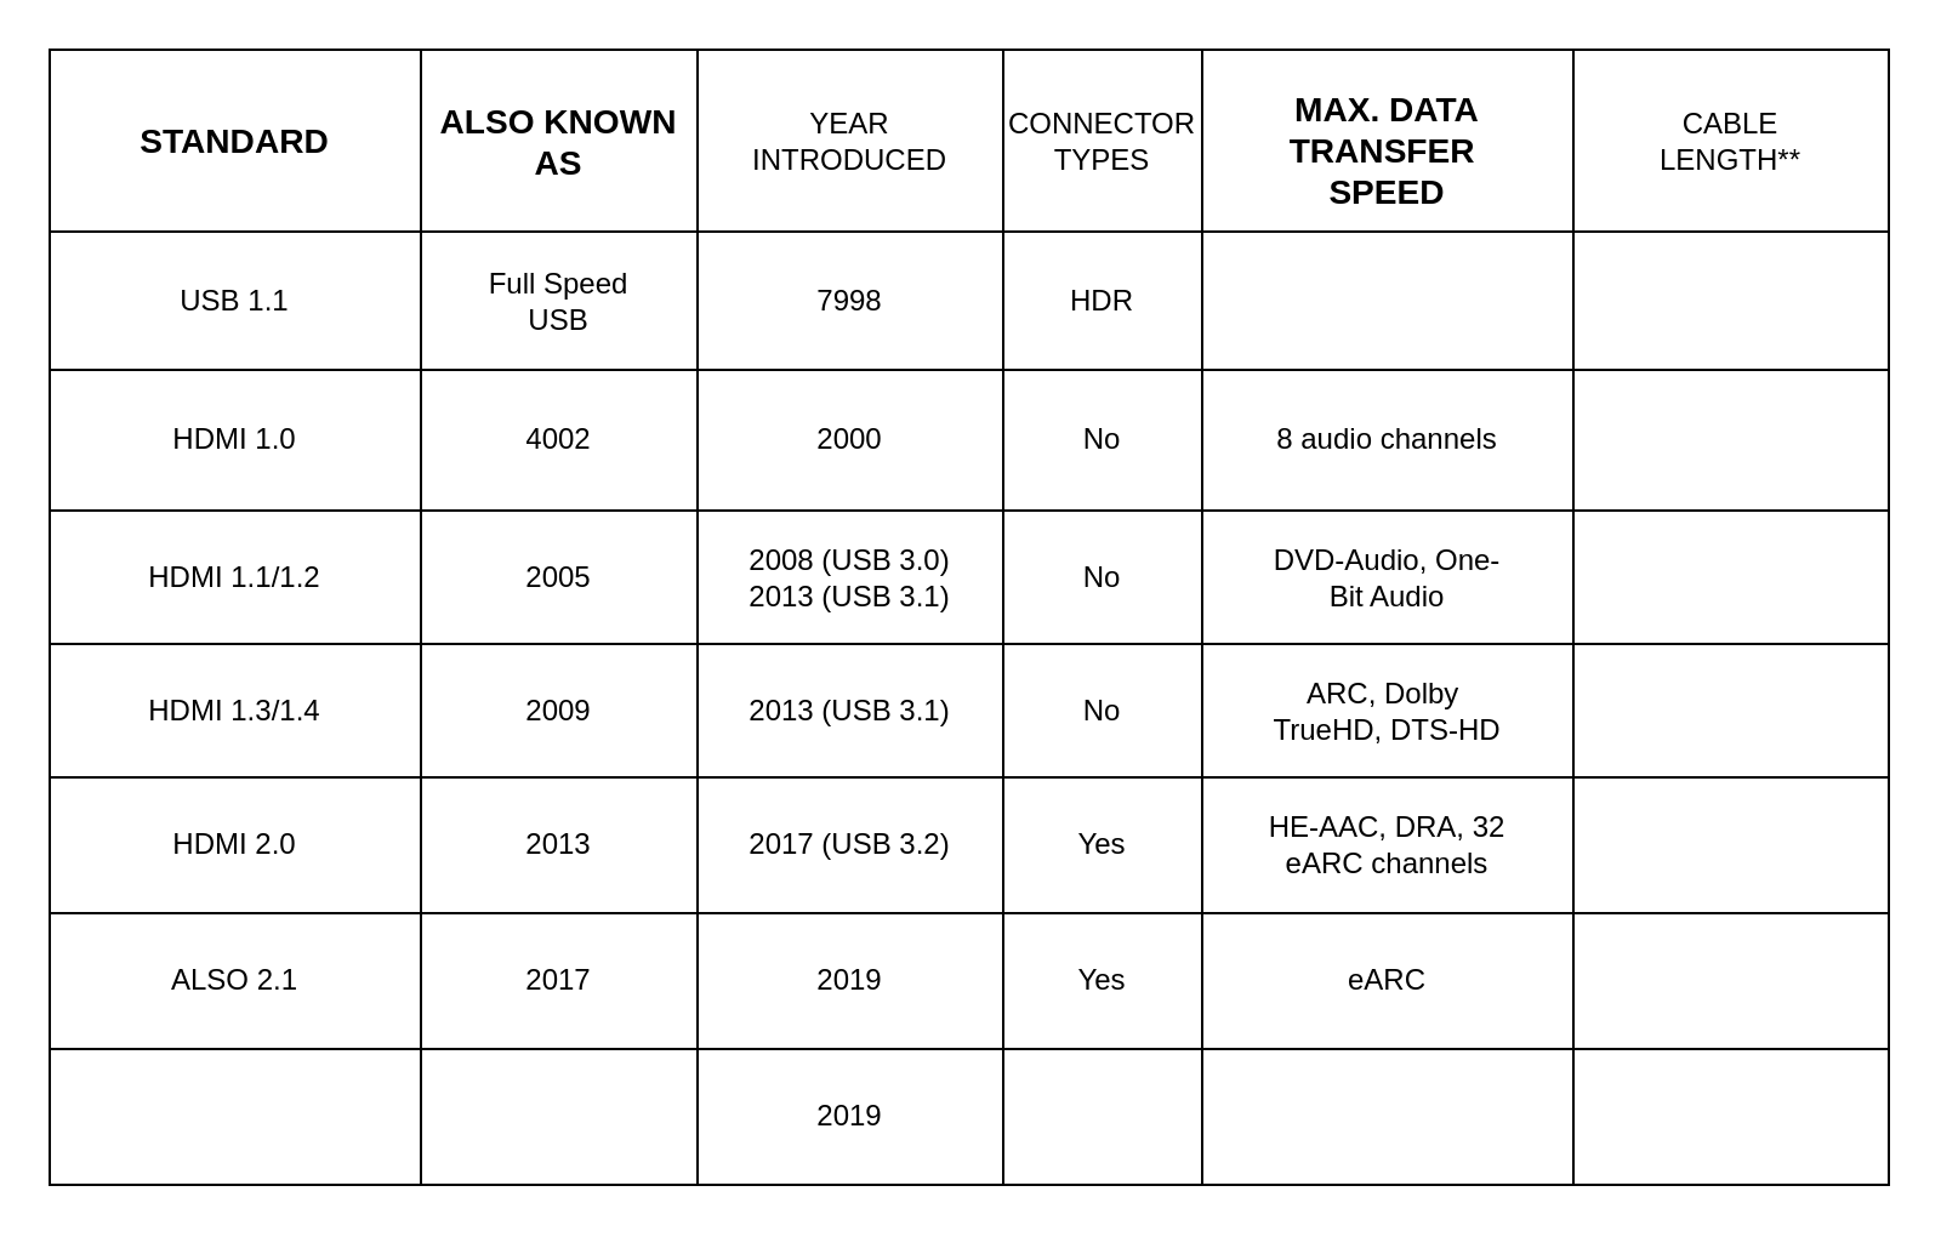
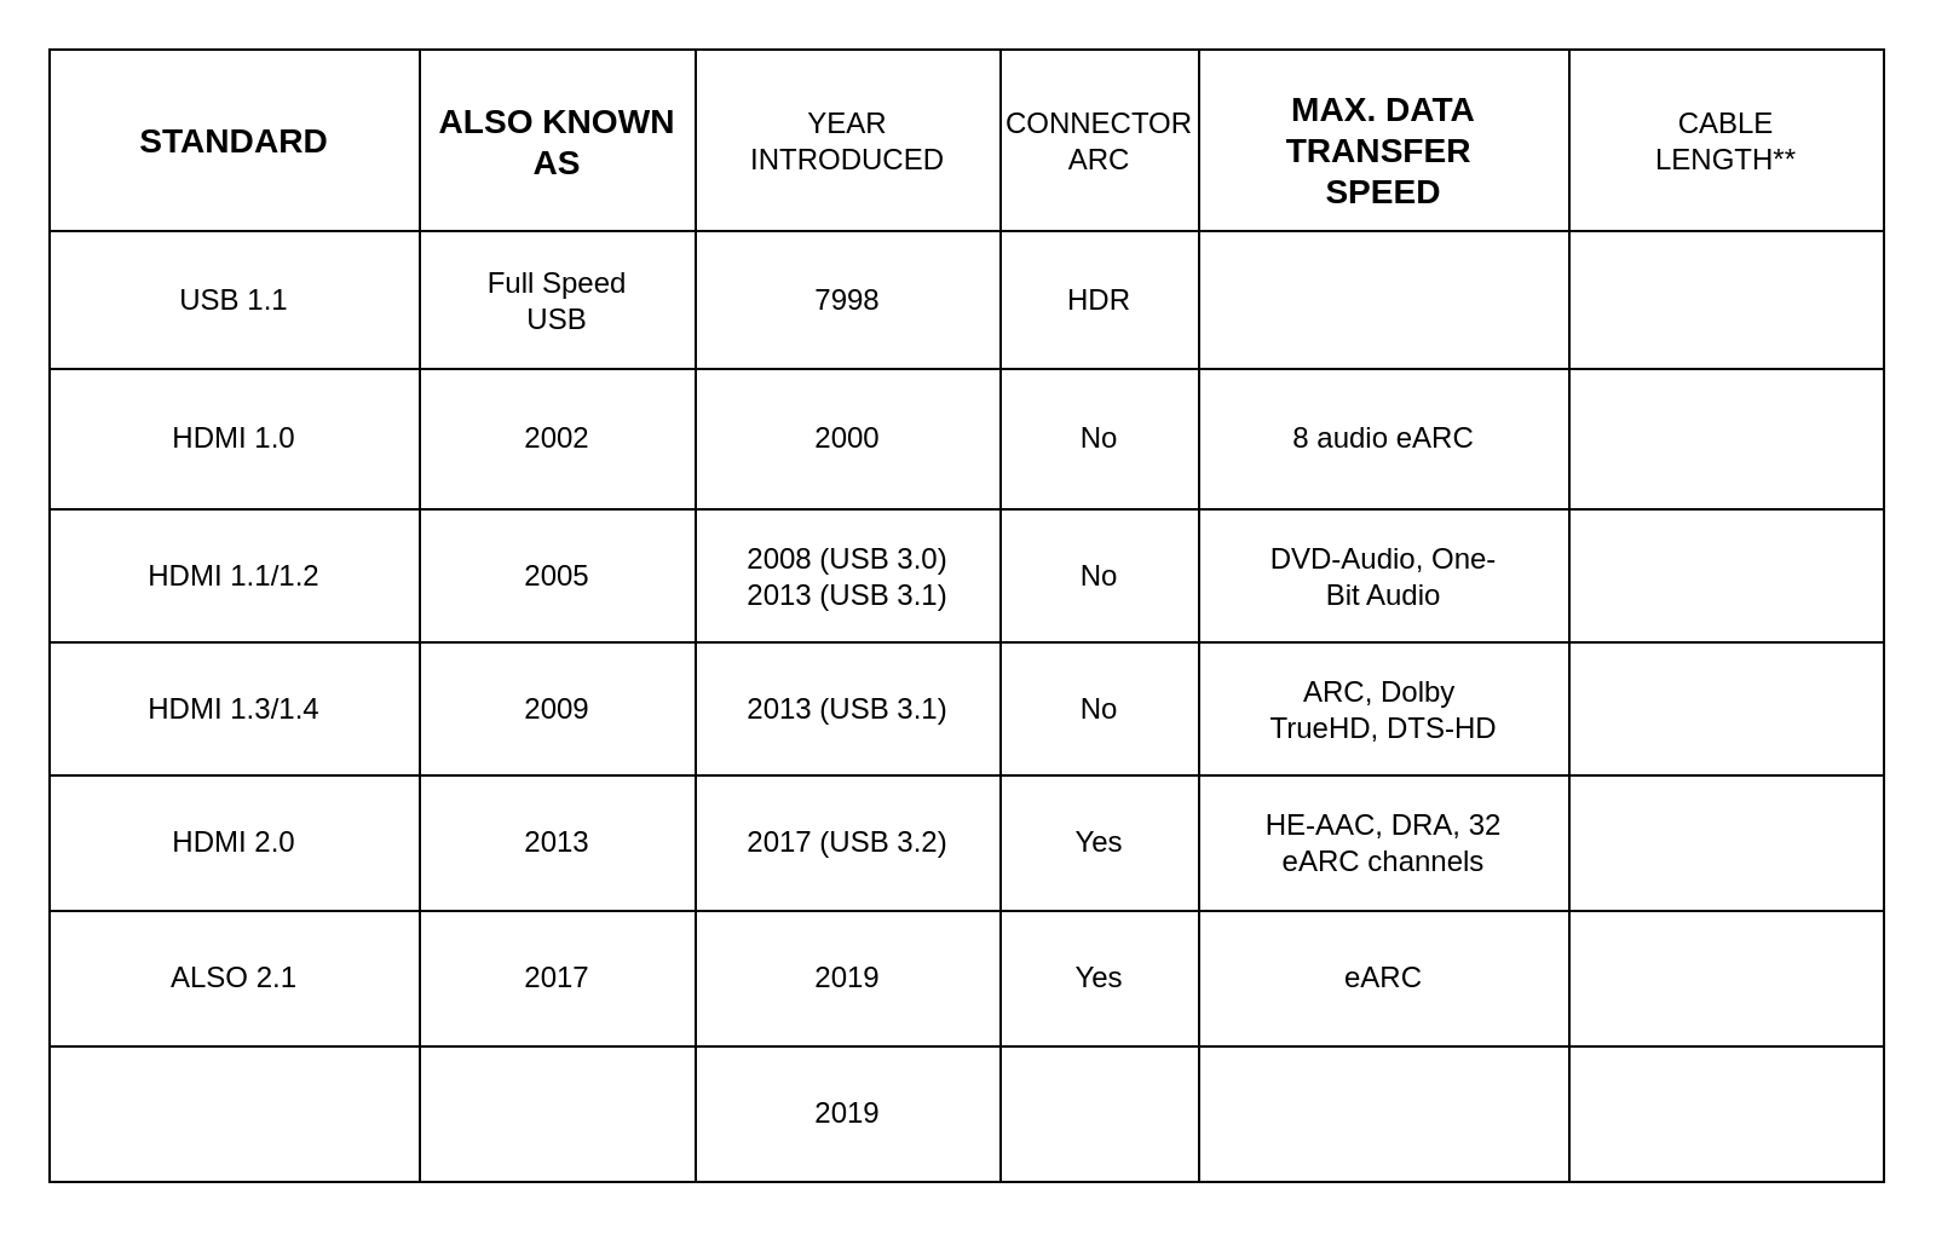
- <mxCell id="7" value="CONNECTOR&lt;div&gt;TYPES&lt;/div&gt;" style="shape=partialRectangle;html=1;whiteSpace=wrap;connectable=0;strokeColor=inherit;overflow=hidden;fillColor=none;top=0;left=0;bottom=0;right=0;pointerEvents=1;" vertex="1" parent="3"><mxGeometry x="393" width="82" height="75" as="geometry"><mxRectangle width="82" height="75" as="alternateBounds" /></mxGeometry></mxCell>
+ <mxCell id="7" value="CONNECTOR&lt;div&gt;ARC&lt;/div&gt;" style="shape=partialRectangle;html=1;whiteSpace=wrap;connectable=0;strokeColor=inherit;overflow=hidden;fillColor=none;top=0;left=0;bottom=0;right=0;pointerEvents=1;" vertex="1" parent="3"><mxGeometry x="393" width="82" height="75" as="geometry"><mxRectangle width="82" height="75" as="alternateBounds" /></mxGeometry></mxCell>
- <mxCell id="19" value="4002" style="shape=partialRectangle;html=1;whiteSpace=wrap;connectable=0;strokeColor=inherit;overflow=hidden;fillColor=none;top=0;left=0;bottom=0;right=0;pointerEvents=1;" vertex="1" parent="17"><mxGeometry x="153" width="114" height="58" as="geometry"><mxRectangle width="114" height="58" as="alternateBounds" /></mxGeometry></mxCell>
+ <mxCell id="19" value="2002" style="shape=partialRectangle;html=1;whiteSpace=wrap;connectable=0;strokeColor=inherit;overflow=hidden;fillColor=none;top=0;left=0;bottom=0;right=0;pointerEvents=1;" vertex="1" parent="17"><mxGeometry x="153" width="114" height="58" as="geometry"><mxRectangle width="114" height="58" as="alternateBounds" /></mxGeometry></mxCell>
- <mxCell id="22" value="&lt;div&gt;8 audio channels&lt;/div&gt;" style="shape=partialRectangle;html=1;whiteSpace=wrap;connectable=0;strokeColor=inherit;overflow=hidden;fillColor=none;top=0;left=0;bottom=0;right=0;pointerEvents=1;" vertex="1" parent="17"><mxGeometry x="475" width="153" height="58" as="geometry"><mxRectangle width="153" height="58" as="alternateBounds" /></mxGeometry></mxCell>
+ <mxCell id="22" value="&lt;div&gt;8 audio eARC&lt;/div&gt;" style="shape=partialRectangle;html=1;whiteSpace=wrap;connectable=0;strokeColor=inherit;overflow=hidden;fillColor=none;top=0;left=0;bottom=0;right=0;pointerEvents=1;" vertex="1" parent="17"><mxGeometry x="475" width="153" height="58" as="geometry"><mxRectangle width="153" height="58" as="alternateBounds" /></mxGeometry></mxCell>
